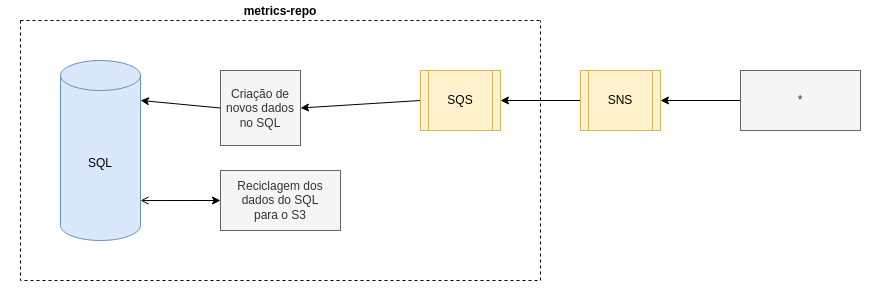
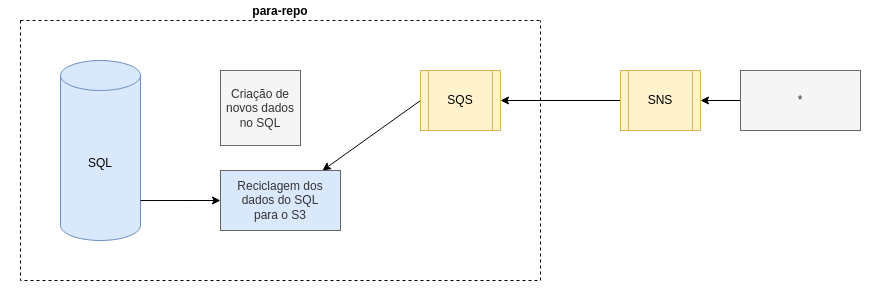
- <mxCell id="2" value="metrics-repo" style="swimlane;startSize=0;shadow=0;strokeColor=default;strokeWidth=1;fillColor=default;labelBackgroundColor=none;spacing=2;verticalAlign=bottom;dashed=1;" vertex="1" parent="1"><mxGeometry x="20" y="20" width="520" height="260" as="geometry" /></mxCell>
+ <mxCell id="2" value="para-repo" style="swimlane;startSize=0;shadow=0;strokeColor=default;strokeWidth=1;fillColor=default;labelBackgroundColor=none;spacing=2;verticalAlign=bottom;dashed=1;" vertex="1" parent="1"><mxGeometry x="20" y="20" width="520" height="260" as="geometry" /></mxCell>
- <mxCell id="11" value="SNS" style="shape=process;whiteSpace=wrap;html=1;backgroundOutline=1;shadow=0;strokeColor=#d6b656;strokeWidth=1;fillColor=#fff2cc;" vertex="1" parent="1"><mxGeometry x="580" y="70" width="80" height="60" as="geometry" /></mxCell>
+ <mxCell id="11" value="SNS" style="shape=process;whiteSpace=wrap;html=1;backgroundOutline=1;shadow=0;strokeColor=#d6b656;strokeWidth=1;fillColor=#fff2cc;" vertex="1" parent="1"><mxGeometry x="620" y="70" width="80" height="60" as="geometry" /></mxCell>
- <mxCell id="8" style="edgeStyle=none;html=1;exitX=0;exitY=0.5;exitDx=0;exitDy=0;entryX=1;entryY=0.5;entryDx=0;entryDy=0;startArrow=none;startFill=0;endArrow=classic;endFill=1;" edge="1" parent="2" source="9" target="3"><mxGeometry relative="1" as="geometry" /></mxCell>
+ <mxCell id="8" style="edgeStyle=none;html=1;exitX=0;exitY=0.5;exitDx=0;exitDy=0;startArrow=none;startFill=0;endArrow=classic;endFill=1;" edge="1" parent="2" source="9" target="4"><mxGeometry relative="1" as="geometry" /></mxCell>
- <mxCell id="6" style="edgeStyle=none;html=1;exitX=0;exitY=0.5;exitDx=0;exitDy=0;entryX=1;entryY=0.222;entryDx=0;entryDy=0;entryPerimeter=0;startArrow=none;startFill=0;endArrow=classic;endFill=1;" edge="1" parent="2" source="3" target="5"><mxGeometry relative="1" as="geometry" /></mxCell>
- <mxCell id="7" style="edgeStyle=none;html=1;exitX=0;exitY=0.5;exitDx=0;exitDy=0;entryX=1;entryY=0.778;entryDx=0;entryDy=0;entryPerimeter=0;startArrow=classic;startFill=1;endArrow=open;endFill=0;" edge="1" parent="2" source="4" target="5"><mxGeometry relative="1" as="geometry" /></mxCell>
+ <mxCell id="7" style="edgeStyle=none;html=1;exitX=0;exitY=0.5;exitDx=0;exitDy=0;entryX=1;entryY=0.778;entryDx=0;entryDy=0;entryPerimeter=0;startArrow=classic;startFill=1;endArrow=none;endFill=0;" edge="1" parent="2" source="4" target="5"><mxGeometry relative="1" as="geometry" /></mxCell>
- <mxCell id="4" value="Reciclagem dos dados do SQL&lt;br&gt;para o S3" style="rounded=0;whiteSpace=wrap;html=1;fillColor=#f5f5f5;strokeColor=#666666;fontColor=#333333;" vertex="1" parent="2"><mxGeometry x="200" y="150" width="120" height="60" as="geometry" /></mxCell>
+ <mxCell id="4" value="Reciclagem dos dados do SQL&lt;br&gt;para o S3" style="rounded=0;whiteSpace=wrap;html=1;fillColor=#dae8fc;strokeColor=#666666;fontColor=#333333;" vertex="1" parent="2"><mxGeometry x="200" y="150" width="120" height="60" as="geometry" /></mxCell>
